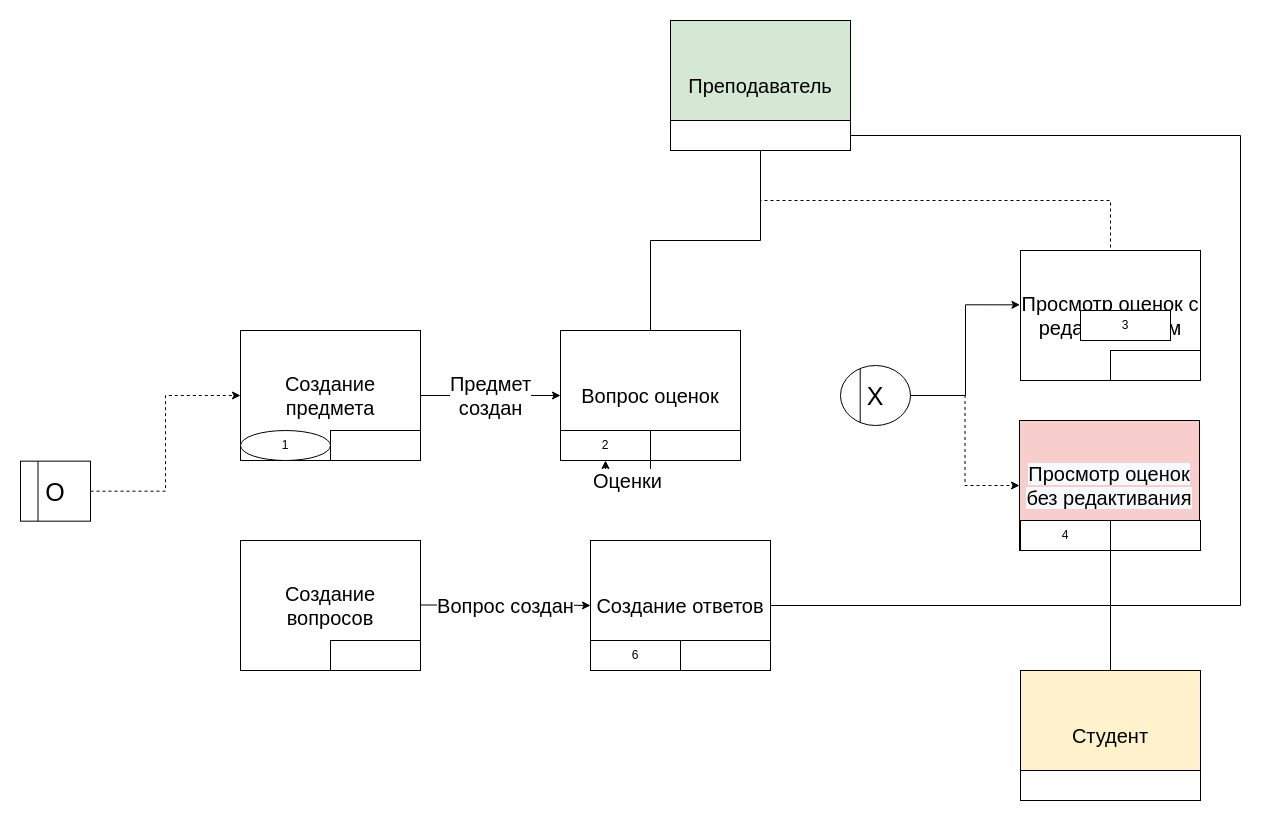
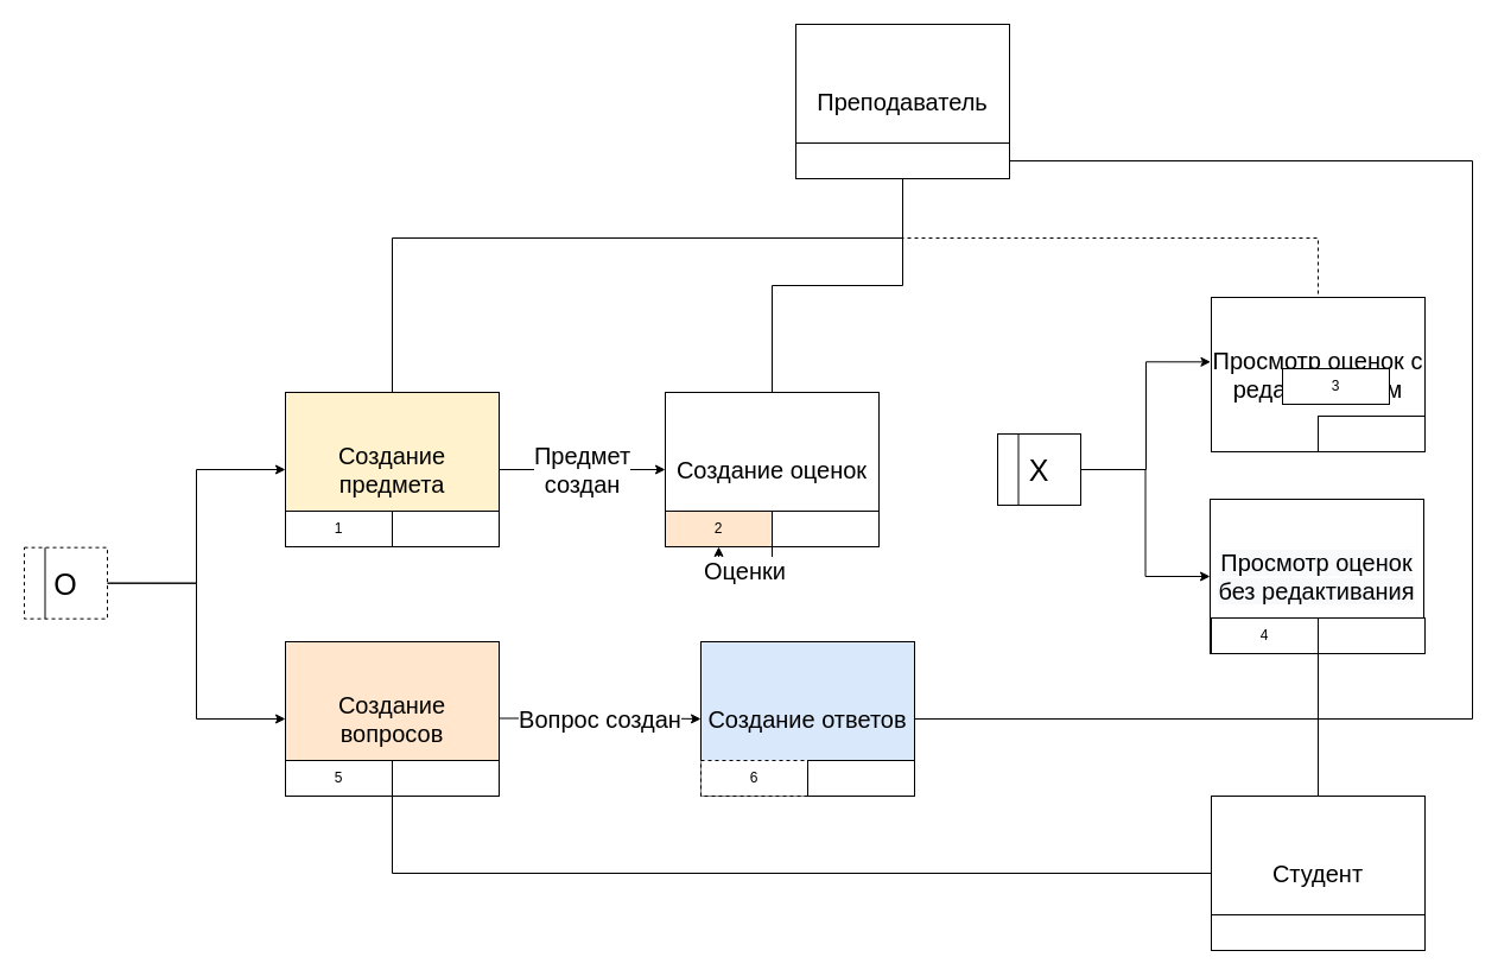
- <mxCell id="26" value="&lt;span style=&quot;font-size: 20px;&quot;&gt;Преподаватель&lt;/span&gt;" style="rounded=0;whiteSpace=wrap;html=1;fillColor=#d5e8d4;" parent="25" vertex="1"><mxGeometry width="180" height="130" as="geometry" /></mxCell>
+ <mxCell id="26" value="&lt;span style=&quot;font-size: 20px;&quot;&gt;Преподаватель&lt;/span&gt;" style="rounded=0;whiteSpace=wrap;html=1;" parent="25" vertex="1"><mxGeometry width="180" height="130" as="geometry" /></mxCell>
+ <mxCell id="32" style="edgeStyle=orthogonalEdgeStyle;rounded=0;orthogonalLoop=1;jettySize=auto;html=1;entryX=0.5;entryY=0;entryDx=0;entryDy=0;fontSize=20;endArrow=none;endFill=0;" parent="1" source="26" target="6" edge="1"><mxGeometry relative="1" as="geometry"><Array as="points"><mxPoint x="760" y="200" /><mxPoint x="330" y="200" /></Array></mxGeometry></mxCell>
- <mxCell id="6" value="&lt;font style=&quot;font-size: 20px;&quot;&gt;Создание предмета&lt;/font&gt;" style="rounded=0;whiteSpace=wrap;html=1;" parent="5" vertex="1"><mxGeometry width="180" height="130" as="geometry" /></mxCell>
+ <mxCell id="6" value="&lt;font style=&quot;font-size: 20px;&quot;&gt;Создание предмета&lt;/font&gt;" style="rounded=0;whiteSpace=wrap;html=1;fillColor=#fff2cc;" parent="5" vertex="1"><mxGeometry width="180" height="130" as="geometry" /></mxCell>
- <mxCell id="10" value="&lt;font style=&quot;font-size: 20px;&quot;&gt;Вопрос оценок&lt;/font&gt;" style="rounded=0;whiteSpace=wrap;html=1;" parent="9" vertex="1"><mxGeometry width="180" height="130" as="geometry" /></mxCell>
+ <mxCell id="10" value="&lt;font style=&quot;font-size: 20px;&quot;&gt;Создание оценок&lt;/font&gt;" style="rounded=0;whiteSpace=wrap;html=1;" parent="9" vertex="1"><mxGeometry width="180" height="130" as="geometry" /></mxCell>
- <mxCell id="3" value="&lt;font style=&quot;font-size: 25px;&quot;&gt;X&lt;/font&gt;" style="ellipse;whiteSpace=wrap;html=1;" parent="2" vertex="1"><mxGeometry width="70" height="60" as="geometry" /></mxCell>
+ <mxCell id="3" value="&lt;font style=&quot;font-size: 25px;&quot;&gt;X&lt;/font&gt;" style="rounded=0;whiteSpace=wrap;html=1;" parent="2" vertex="1"><mxGeometry width="70" height="60" as="geometry" /></mxCell>
- <mxCell id="49" style="edgeStyle=orthogonalEdgeStyle;rounded=0;orthogonalLoop=1;jettySize=auto;html=1;entryX=0;entryY=0.5;entryDx=0;entryDy=0;fontSize=20;dashed=1;" edge="1" parent="1" source="47" target="6"><mxGeometry relative="1" as="geometry"><mxPoint x="199.46" y="400" as="targetPoint" /></mxGeometry></mxCell>
+ <mxCell id="49" style="edgeStyle=orthogonalEdgeStyle;rounded=0;orthogonalLoop=1;jettySize=auto;html=1;entryX=0;entryY=0.5;entryDx=0;entryDy=0;fontSize=20;" edge="1" parent="1" source="47" target="6"><mxGeometry relative="1" as="geometry"><mxPoint x="199.46" y="400" as="targetPoint" /></mxGeometry></mxCell>
- <mxCell id="7" value="1" style="ellipse;whiteSpace=wrap;html=1;" parent="5" vertex="1"><mxGeometry y="100" width="90" height="30" as="geometry" /></mxCell>
+ <mxCell id="7" value="1" style="rounded=0;whiteSpace=wrap;html=1;" parent="5" vertex="1"><mxGeometry y="100" width="90" height="30" as="geometry" /></mxCell>
- <mxCell id="11" value="2" style="rounded=0;whiteSpace=wrap;html=1;" parent="9" vertex="1"><mxGeometry y="100" width="90" height="30" as="geometry" /></mxCell>
+ <mxCell id="11" value="2" style="rounded=0;whiteSpace=wrap;html=1;fillColor=#ffe6cc;" parent="9" vertex="1"><mxGeometry y="100" width="90" height="30" as="geometry" /></mxCell>
- <mxCell id="24" value="" style="endArrow=classic;html=1;rounded=0;fontSize=20;exitX=1;exitY=0.5;exitDx=0;exitDy=0;entryX=0;entryY=0.5;entryDx=0;entryDy=0;edgeStyle=orthogonalEdgeStyle;dashed=1;" parent="1" source="3" target="20" edge="1"><mxGeometry width="50" height="50" relative="1" as="geometry"><mxPoint x="780" y="490" as="sourcePoint" /><mxPoint x="830" y="440" as="targetPoint" /></mxGeometry></mxCell>
+ <mxCell id="24" value="" style="endArrow=classic;html=1;rounded=0;fontSize=20;exitX=1;exitY=0.5;exitDx=0;exitDy=0;entryX=0;entryY=0.5;entryDx=0;entryDy=0;edgeStyle=orthogonalEdgeStyle;" parent="1" source="3" target="20" edge="1"><mxGeometry width="50" height="50" relative="1" as="geometry"><mxPoint x="780" y="490" as="sourcePoint" /><mxPoint x="830" y="440" as="targetPoint" /></mxGeometry></mxCell>
- <mxCell id="20" value="&lt;span style=&quot;color: rgb(0, 0, 0); font-family: Helvetica; font-size: 20px; font-style: normal; font-variant-ligatures: normal; font-variant-caps: normal; font-weight: 400; letter-spacing: normal; orphans: 2; text-align: center; text-indent: 0px; text-transform: none; widows: 2; word-spacing: 0px; -webkit-text-stroke-width: 0px; background-color: rgb(248, 249, 250); text-decoration-thickness: initial; text-decoration-style: initial; text-decoration-color: initial; float: none; display: inline !important;&quot;&gt;Просмотр оценок без редактивания&lt;/span&gt;" style="rounded=0;whiteSpace=wrap;html=1;fillColor=#f8cecc;" parent="19" vertex="1"><mxGeometry x="-1" width="180" height="130" as="geometry" /></mxCell>
+ <mxCell id="20" value="&lt;span style=&quot;color: rgb(0, 0, 0); font-family: Helvetica; font-size: 20px; font-style: normal; font-variant-ligatures: normal; font-variant-caps: normal; font-weight: 400; letter-spacing: normal; orphans: 2; text-align: center; text-indent: 0px; text-transform: none; widows: 2; word-spacing: 0px; -webkit-text-stroke-width: 0px; background-color: rgb(248, 249, 250); text-decoration-thickness: initial; text-decoration-style: initial; text-decoration-color: initial; float: none; display: inline !important;&quot;&gt;Просмотр оценок без редактивания&lt;/span&gt;" style="rounded=0;whiteSpace=wrap;html=1;" parent="19" vertex="1"><mxGeometry x="-1" width="180" height="130" as="geometry" /></mxCell>
- <mxCell id="47" value="&lt;font style=&quot;font-size: 25px;&quot;&gt;O&lt;/font&gt;" style="rounded=0;whiteSpace=wrap;html=1;" vertex="1" parent="46"><mxGeometry width="70" height="60" as="geometry" /></mxCell>
+ <mxCell id="47" value="&lt;font style=&quot;font-size: 25px;&quot;&gt;O&lt;/font&gt;" style="rounded=0;whiteSpace=wrap;html=1;dashed=1;" vertex="1" parent="46"><mxGeometry width="70" height="60" as="geometry" /></mxCell>
+ <mxCell id="50" value="" style="endArrow=classic;html=1;rounded=0;fontSize=20;exitX=1;exitY=0.5;exitDx=0;exitDy=0;entryX=0;entryY=0.5;entryDx=0;entryDy=0;edgeStyle=orthogonalEdgeStyle;" edge="1" parent="1" source="47" target="36"><mxGeometry width="50" height="50" relative="1" as="geometry"><mxPoint x="-40" y="585.66" as="sourcePoint" /><mxPoint x="199" y="580.66" as="targetPoint" /></mxGeometry></mxCell>
- <mxCell id="36" value="&lt;font style=&quot;font-size: 20px;&quot;&gt;Создание вопросов&lt;/font&gt;" style="rounded=0;whiteSpace=wrap;html=1;" vertex="1" parent="35"><mxGeometry width="180" height="130" as="geometry" /></mxCell>
+ <mxCell id="36" value="&lt;font style=&quot;font-size: 20px;&quot;&gt;Создание вопросов&lt;/font&gt;" style="rounded=0;whiteSpace=wrap;html=1;fillColor=#ffe6cc;" vertex="1" parent="35"><mxGeometry width="180" height="130" as="geometry" /></mxCell>
- <mxCell id="41" value="&lt;font style=&quot;font-size: 20px;&quot;&gt;Создание ответов&lt;/font&gt;" style="rounded=0;whiteSpace=wrap;html=1;" vertex="1" parent="40"><mxGeometry width="180" height="130" as="geometry" /></mxCell>
+ <mxCell id="41" value="&lt;font style=&quot;font-size: 20px;&quot;&gt;Создание ответов&lt;/font&gt;" style="rounded=0;whiteSpace=wrap;html=1;fillColor=#dae8fc;" vertex="1" parent="40"><mxGeometry width="180" height="130" as="geometry" /></mxCell>
+ <mxCell id="37" value="5" style="rounded=0;whiteSpace=wrap;html=1;" vertex="1" parent="35"><mxGeometry y="100" width="90" height="30" as="geometry" /></mxCell>
- <mxCell id="42" value="6" style="rounded=0;whiteSpace=wrap;html=1;" vertex="1" parent="40"><mxGeometry y="100" width="90" height="30" as="geometry" /></mxCell>
+ <mxCell id="42" value="6" style="rounded=0;whiteSpace=wrap;html=1;dashed=1;" vertex="1" parent="40"><mxGeometry y="100" width="90" height="30" as="geometry" /></mxCell>
+ <mxCell id="44" style="edgeStyle=orthogonalEdgeStyle;rounded=0;orthogonalLoop=1;jettySize=auto;html=1;entryX=1;entryY=1;entryDx=0;entryDy=0;endArrow=none;endFill=0;" edge="1" parent="1" source="29" target="37"><mxGeometry relative="1" as="geometry"><mxPoint x="830" y="820" as="targetPoint" /></mxGeometry></mxCell>
- <mxCell id="29" value="&lt;span style=&quot;font-size: 20px;&quot;&gt;Студент&lt;/span&gt;" style="rounded=0;whiteSpace=wrap;html=1;fillColor=#fff2cc;" parent="28" vertex="1"><mxGeometry width="180" height="130" as="geometry" /></mxCell>
+ <mxCell id="29" value="&lt;span style=&quot;font-size: 20px;&quot;&gt;Студент&lt;/span&gt;" style="rounded=0;whiteSpace=wrap;html=1;" parent="28" vertex="1"><mxGeometry width="180" height="130" as="geometry" /></mxCell>
